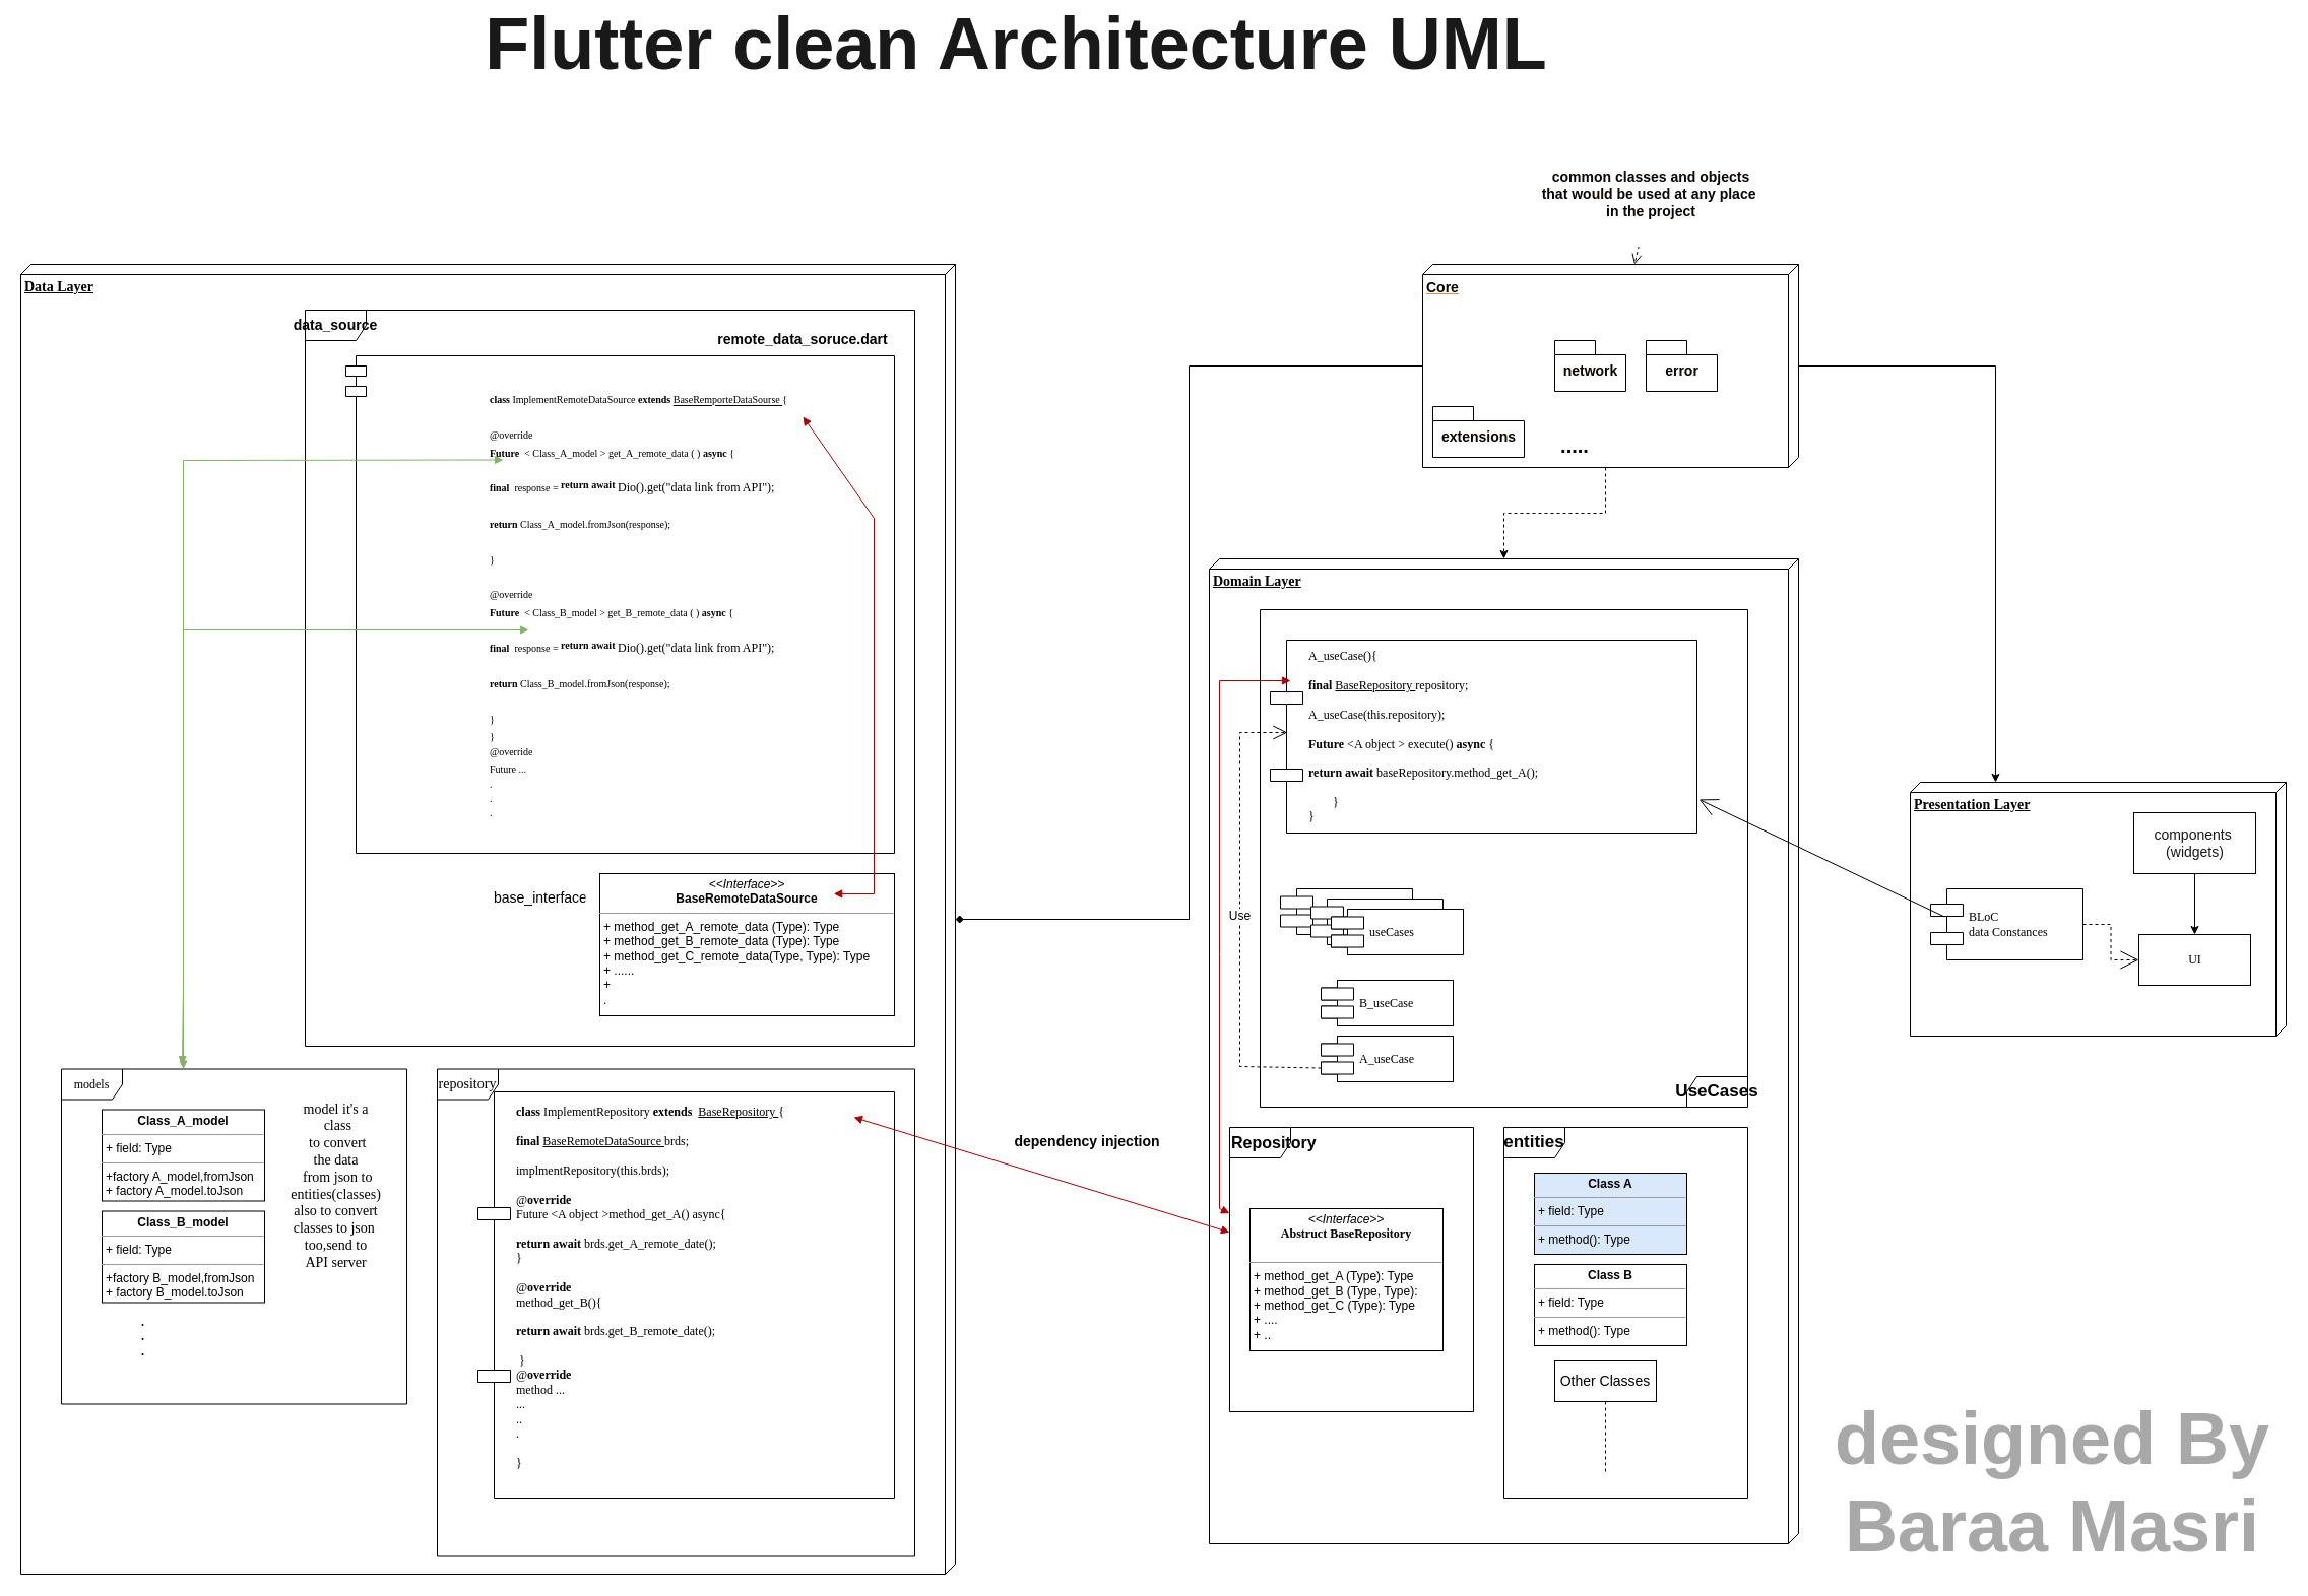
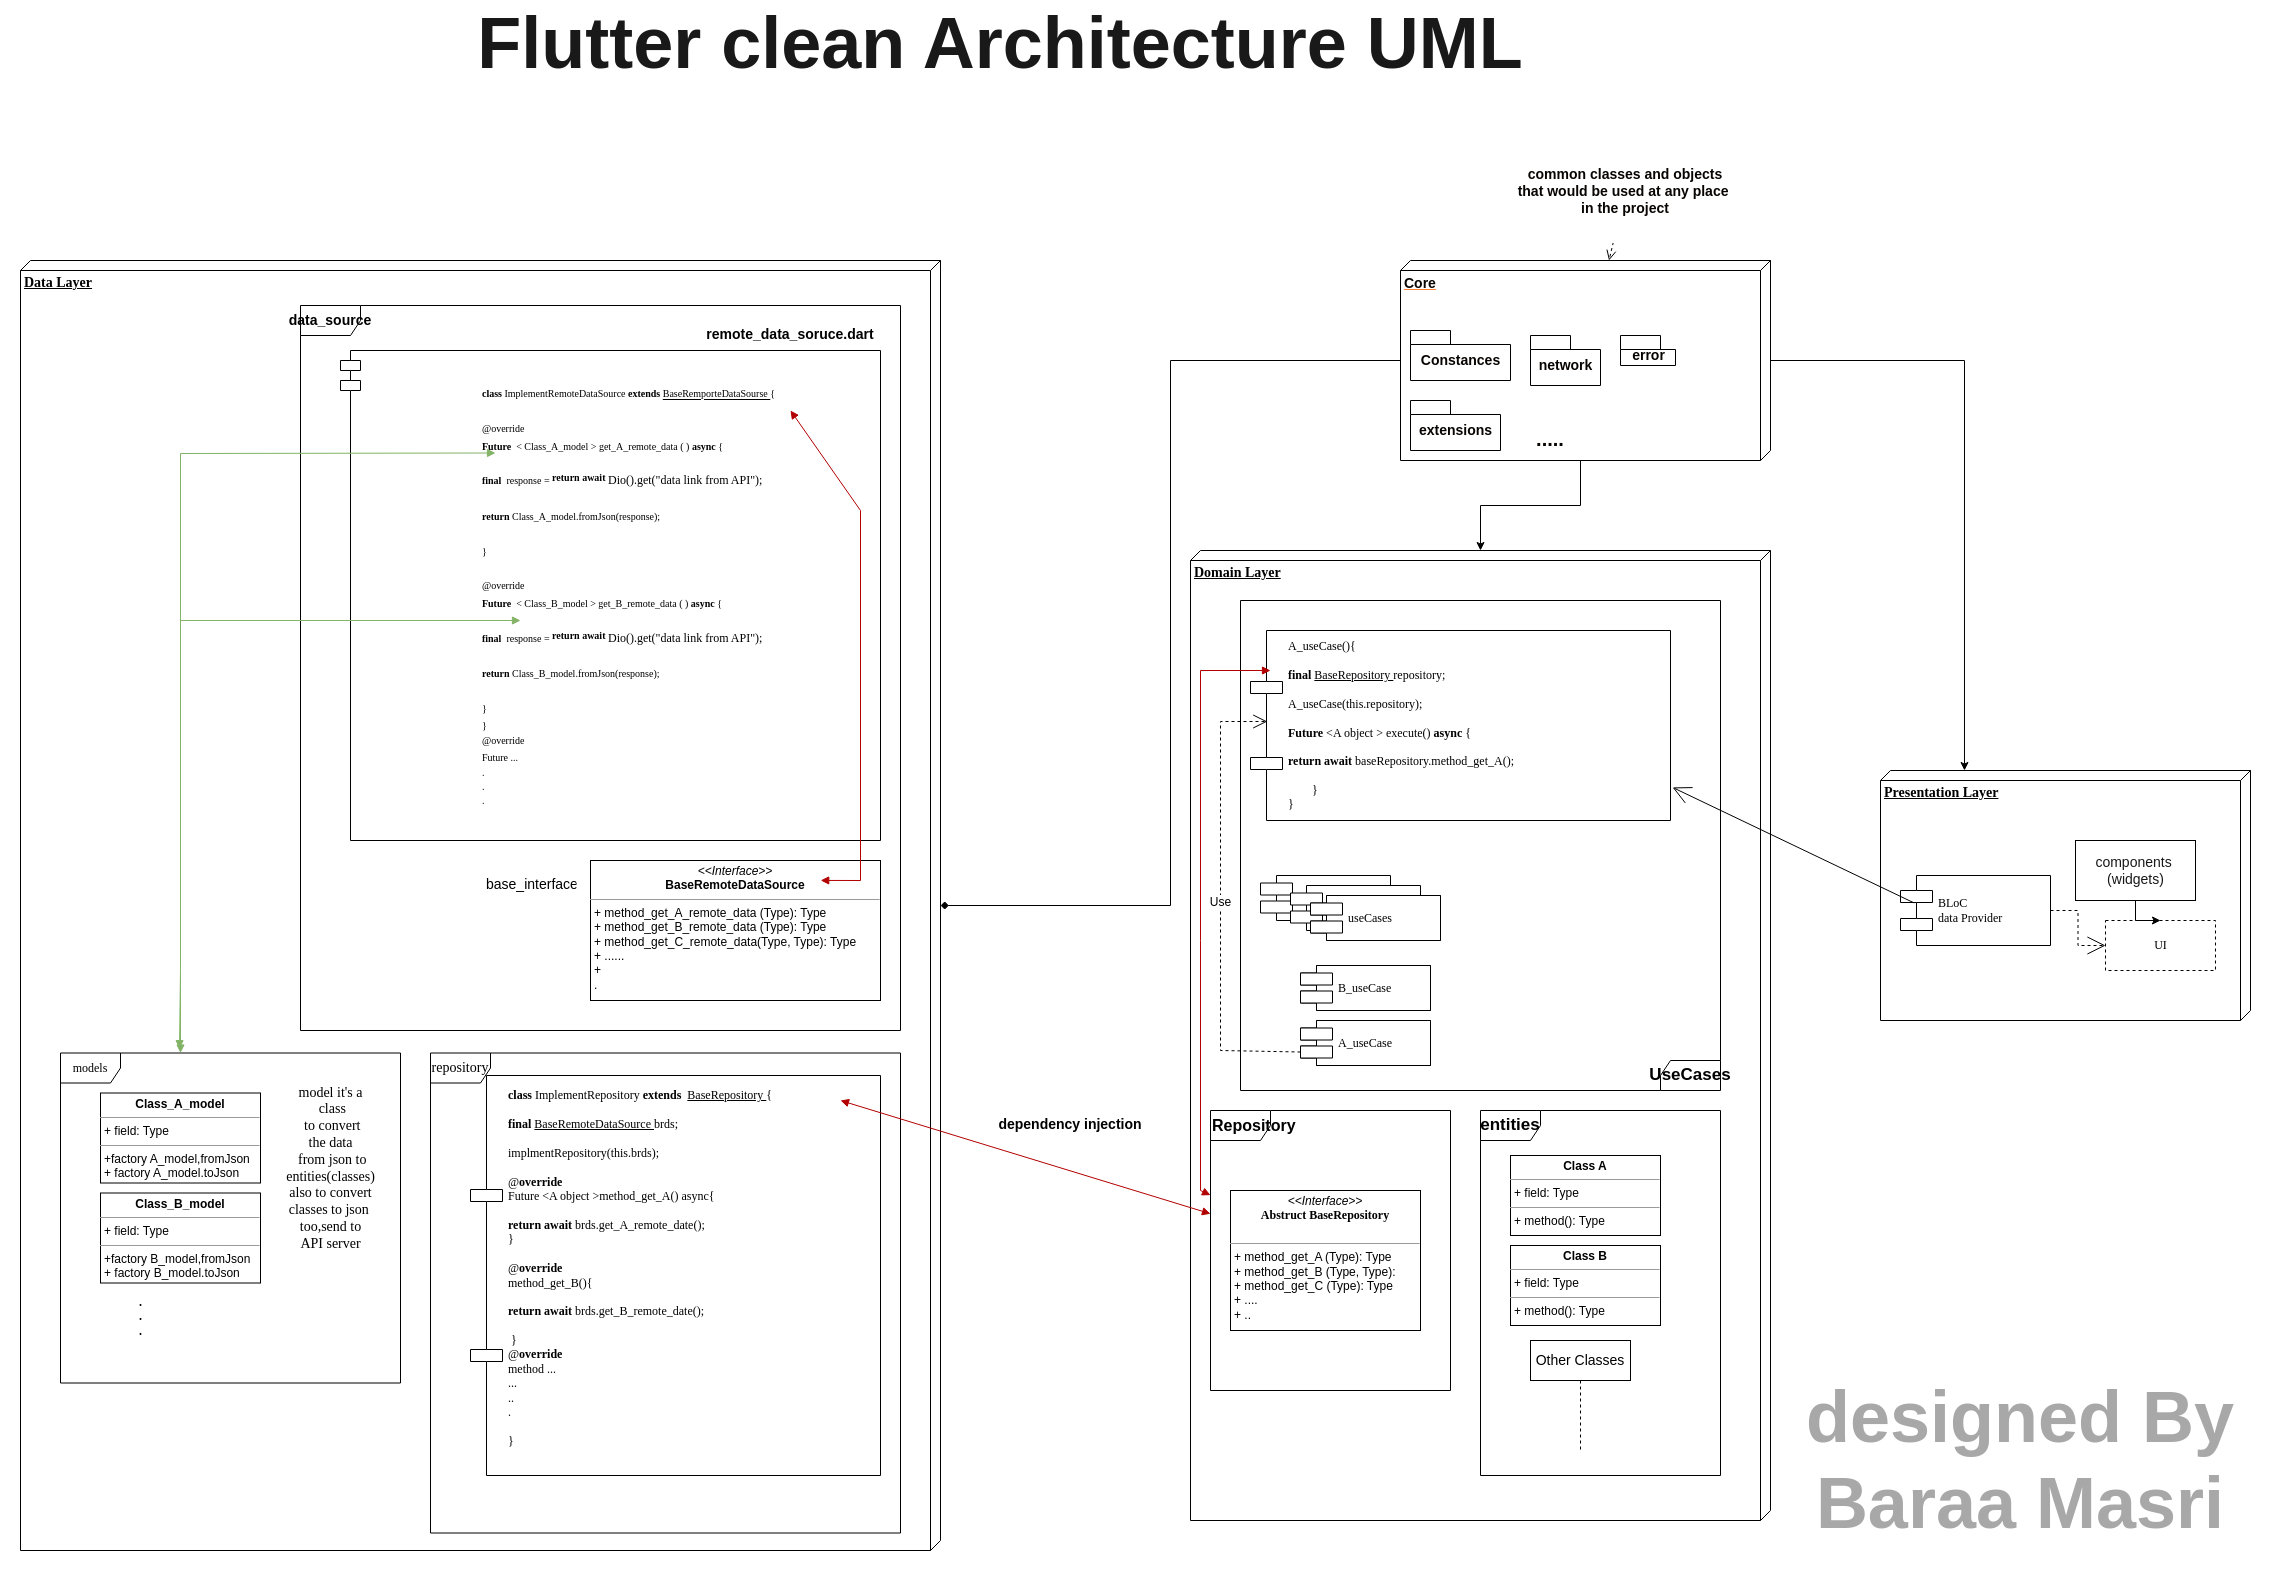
+ <mxCell id="49" value="Constances" style="shape=folder;fontStyle=1;spacingTop=10;tabWidth=40;tabHeight=14;tabPosition=left;html=1;fontSize=14;fontColor=#080402;" vertex="1" parent="1"><mxGeometry x="1410" y="330" width="100" height="50" as="geometry" /></mxCell>
- <mxCell id="51" value="error" style="shape=folder;fontStyle=1;spacingTop=10;tabWidth=40;tabHeight=14;tabPosition=left;html=1;fontSize=14;fontColor=#080402;" vertex="1" parent="1"><mxGeometry x="1620" y="335" width="70" height="50" as="geometry" /></mxCell>
+ <mxCell id="51" value="error" style="shape=folder;fontStyle=1;spacingTop=10;tabWidth=40;tabHeight=14;tabPosition=left;html=1;fontSize=14;fontColor=#080402;" vertex="1" parent="1"><mxGeometry x="1620" y="335" width="55" height="30" as="geometry" /></mxCell>
- <mxCell id="46" style="edgeStyle=orthogonalEdgeStyle;rounded=0;orthogonalLoop=1;jettySize=auto;html=1;exitX=0;exitY=0;exitDx=200;exitDy=190;exitPerimeter=0;fontSize=14;fontColor=#191919;dashed=1;" edge="1" parent="1" source="48" target="4"><mxGeometry relative="1" as="geometry" /></mxCell>
+ <mxCell id="46" style="edgeStyle=orthogonalEdgeStyle;rounded=0;orthogonalLoop=1;jettySize=auto;html=1;exitX=0;exitY=0;exitDx=200;exitDy=190;exitPerimeter=0;fontSize=14;fontColor=#191919;" edge="1" parent="1" source="48" target="4"><mxGeometry relative="1" as="geometry" /></mxCell>
- <mxCell id="57" value="components&amp;nbsp;&lt;br&gt;(widgets)" style="html=1;fontSize=14;fontColor=#191919;" vertex="1" parent="1"><mxGeometry x="2100" y="800" width="120" height="60" as="geometry" /></mxCell>
+ <mxCell id="57" value="components&amp;nbsp;&lt;br&gt;(widgets)" style="html=1;fontSize=14;fontColor=#191919;" vertex="1" parent="1"><mxGeometry x="2075" y="840" width="120" height="60" as="geometry" /></mxCell>
- <mxCell id="5" value="BLoC&lt;br&gt;data Constances" style="shape=component;align=left;spacingLeft=36;rounded=0;shadow=0;comic=0;labelBackgroundColor=none;strokeWidth=1;fontFamily=Verdana;fontSize=12;html=1;" parent="1" vertex="1"><mxGeometry x="1900" y="875" width="150" height="70" as="geometry" /></mxCell>
+ <mxCell id="5" value="BLoC&lt;br&gt;data Provider" style="shape=component;align=left;spacingLeft=36;rounded=0;shadow=0;comic=0;labelBackgroundColor=none;strokeWidth=1;fontFamily=Verdana;fontSize=12;html=1;" parent="1" vertex="1"><mxGeometry x="1900" y="875" width="150" height="70" as="geometry" /></mxCell>
- <mxCell id="6" value="UI&lt;br&gt;" style="html=1;rounded=0;shadow=0;comic=0;labelBackgroundColor=none;strokeWidth=1;fontFamily=Verdana;fontSize=12;align=center;" parent="1" vertex="1"><mxGeometry x="2105" y="920" width="110" height="50" as="geometry" /></mxCell>
+ <mxCell id="6" value="UI&lt;br&gt;" style="html=1;rounded=0;shadow=0;comic=0;labelBackgroundColor=none;strokeWidth=1;fontFamily=Verdana;fontSize=12;align=center;dashed=1;" parent="1" vertex="1"><mxGeometry x="2105" y="920" width="110" height="50" as="geometry" /></mxCell>
- <mxCell id="11" value="&lt;p style=&quot;margin:0px;margin-top:4px;text-align:center;&quot;&gt;&lt;b&gt;Class A&lt;/b&gt;&lt;/p&gt;&lt;hr size=&quot;1&quot;&gt;&lt;p style=&quot;margin:0px;margin-left:4px;&quot;&gt;+ field: Type&lt;/p&gt;&lt;hr size=&quot;1&quot;&gt;&lt;p style=&quot;margin:0px;margin-left:4px;&quot;&gt;+ method(): Type&lt;/p&gt;" style="verticalAlign=top;align=left;overflow=fill;fontSize=12;fontFamily=Helvetica;html=1;fillColor=#dae8fc;" vertex="1" parent="1"><mxGeometry x="1510" y="1155" width="150" height="80" as="geometry" /></mxCell>
+ <mxCell id="11" value="&lt;p style=&quot;margin:0px;margin-top:4px;text-align:center;&quot;&gt;&lt;b&gt;Class A&lt;/b&gt;&lt;/p&gt;&lt;hr size=&quot;1&quot;&gt;&lt;p style=&quot;margin:0px;margin-left:4px;&quot;&gt;+ field: Type&lt;/p&gt;&lt;hr size=&quot;1&quot;&gt;&lt;p style=&quot;margin:0px;margin-left:4px;&quot;&gt;+ method(): Type&lt;/p&gt;" style="verticalAlign=top;align=left;overflow=fill;fontSize=12;fontFamily=Helvetica;html=1;" vertex="1" parent="1"><mxGeometry x="1510" y="1155" width="150" height="80" as="geometry" /></mxCell>
